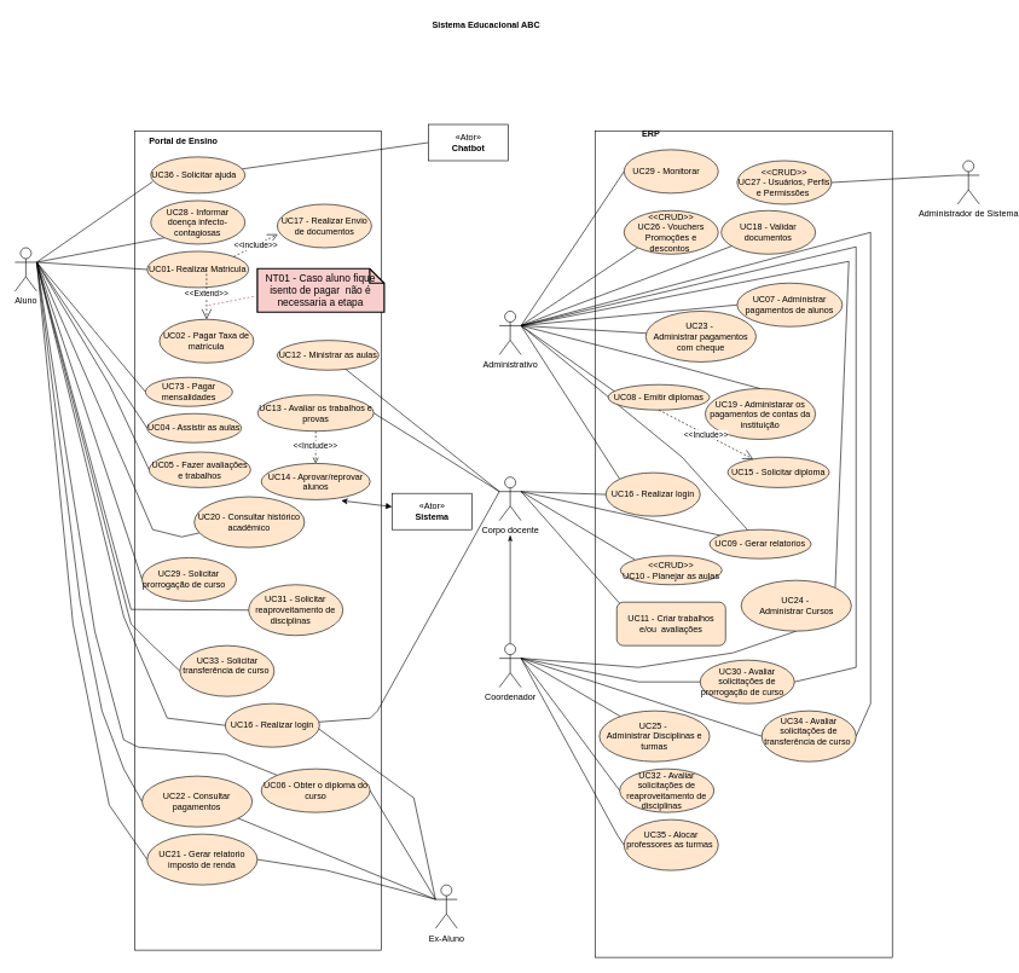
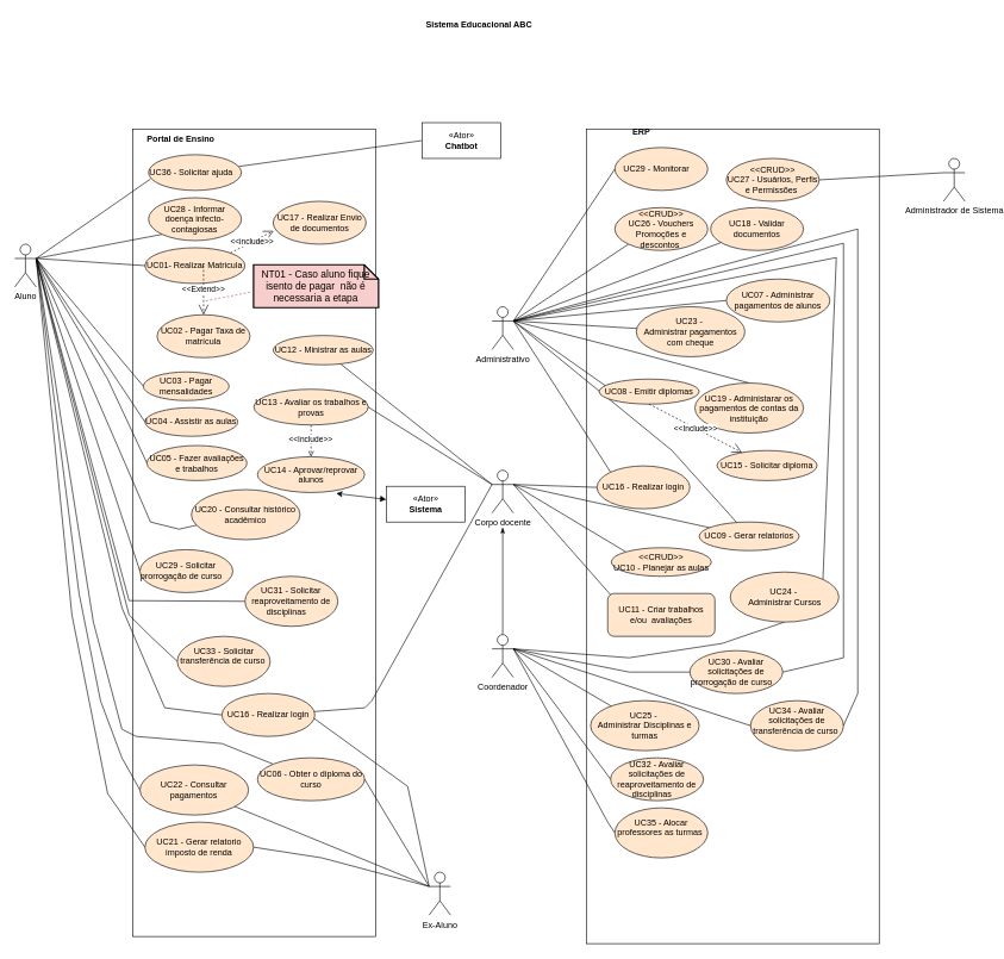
- <mxCell id="44" value="UC73 - Pagar mensalidades" style="ellipse;whiteSpace=wrap;html=1;strokeColor=#000000;fillColor=#ffe6cc;" parent="1" vertex="1"><mxGeometry x="200" y="520" width="120" height="40" as="geometry" /></mxCell>
+ <mxCell id="44" value="UC03 - Pagar mensalidades" style="ellipse;whiteSpace=wrap;html=1;strokeColor=#000000;fillColor=#ffe6cc;" parent="1" vertex="1"><mxGeometry x="200" y="520" width="120" height="40" as="geometry" /></mxCell>
